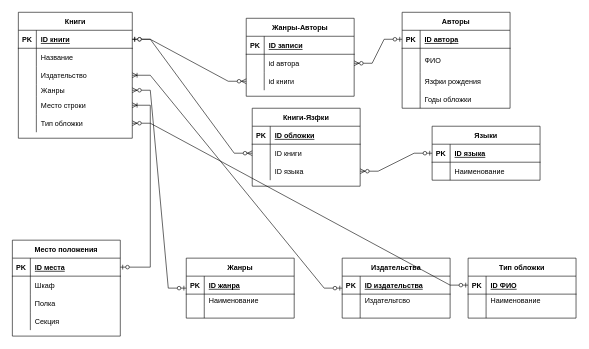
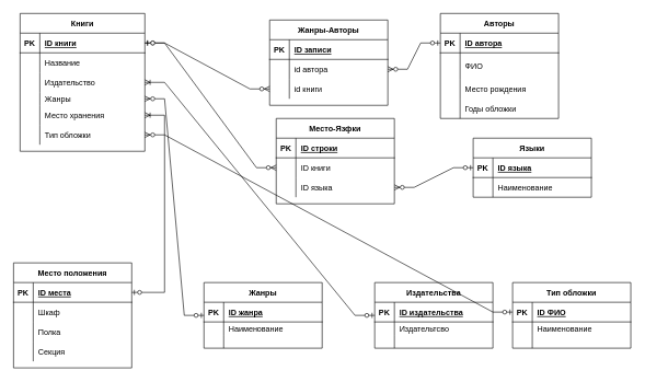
- <mxCell id="30" value="Язфки рождения" style="shape=partialRectangle;connectable=0;fillColor=none;top=0;left=0;bottom=0;right=0;align=left;spacingLeft=6;overflow=hidden;" vertex="1" parent="28"><mxGeometry x="30" width="150" height="30" as="geometry"><mxRectangle width="150" height="30" as="alternateBounds" /></mxGeometry></mxCell>
+ <mxCell id="30" value="Место рождения" style="shape=partialRectangle;connectable=0;fillColor=none;top=0;left=0;bottom=0;right=0;align=left;spacingLeft=6;overflow=hidden;" vertex="1" parent="28"><mxGeometry x="30" width="150" height="30" as="geometry"><mxRectangle width="150" height="30" as="alternateBounds" /></mxGeometry></mxCell>
- <mxCell id="17" value="Место строки" style="shape=partialRectangle;connectable=0;fillColor=none;top=0;left=0;bottom=0;right=0;align=left;spacingLeft=6;overflow=hidden;" vertex="1" parent="15"><mxGeometry x="30" width="160" height="30" as="geometry"><mxRectangle width="160" height="30" as="alternateBounds" /></mxGeometry></mxCell>
+ <mxCell id="17" value="Место хранения" style="shape=partialRectangle;connectable=0;fillColor=none;top=0;left=0;bottom=0;right=0;align=left;spacingLeft=6;overflow=hidden;" vertex="1" parent="15"><mxGeometry x="30" width="160" height="30" as="geometry"><mxRectangle width="160" height="30" as="alternateBounds" /></mxGeometry></mxCell>
- <mxCell id="99" value="Книги-Язфки" style="shape=table;startSize=30;container=1;collapsible=1;childLayout=tableLayout;fixedRows=1;rowLines=0;fontStyle=1;align=center;resizeLast=1;" vertex="1" parent="1"><mxGeometry x="420" y="180" width="180" height="130" as="geometry" /></mxCell>
+ <mxCell id="99" value="Место-Язфки" style="shape=table;startSize=30;container=1;collapsible=1;childLayout=tableLayout;fixedRows=1;rowLines=0;fontStyle=1;align=center;resizeLast=1;" vertex="1" parent="1"><mxGeometry x="420" y="180" width="180" height="130" as="geometry" /></mxCell>
- <mxCell id="102" value="ID обложки" style="shape=partialRectangle;connectable=0;fillColor=none;top=0;left=0;bottom=0;right=0;align=left;spacingLeft=6;fontStyle=5;overflow=hidden;" vertex="1" parent="100"><mxGeometry x="30" width="150" height="30" as="geometry"><mxRectangle width="150" height="30" as="alternateBounds" /></mxGeometry></mxCell>
+ <mxCell id="102" value="ID строки" style="shape=partialRectangle;connectable=0;fillColor=none;top=0;left=0;bottom=0;right=0;align=left;spacingLeft=6;fontStyle=5;overflow=hidden;" vertex="1" parent="100"><mxGeometry x="30" width="150" height="30" as="geometry"><mxRectangle width="150" height="30" as="alternateBounds" /></mxGeometry></mxCell>
